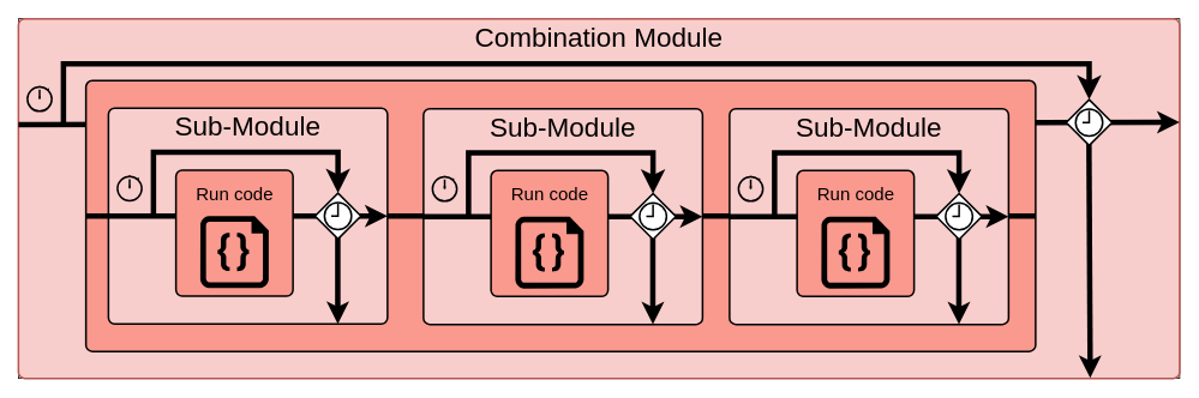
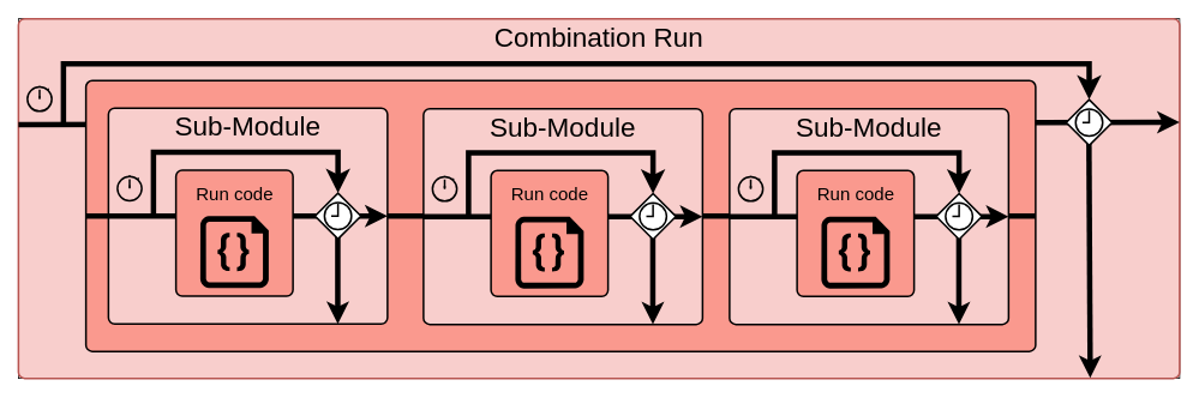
- <mxCell id="4" value="&lt;font&gt;&lt;span style=&quot;font-size: 30px;&quot;&gt;Combination Module&lt;/span&gt;&lt;/font&gt;" style="text;html=1;align=center;verticalAlign=middle;whiteSpace=wrap;rounded=0;fontColor=#000000;" parent="2" vertex="1"><mxGeometry width="1290" height="39" as="geometry" /></mxCell>
+ <mxCell id="4" value="&lt;font&gt;&lt;span style=&quot;font-size: 30px;&quot;&gt;Combination Run&lt;/span&gt;&lt;/font&gt;" style="text;html=1;align=center;verticalAlign=middle;whiteSpace=wrap;rounded=0;fontColor=#000000;" parent="2" vertex="1"><mxGeometry width="1290" height="39" as="geometry" /></mxCell>
